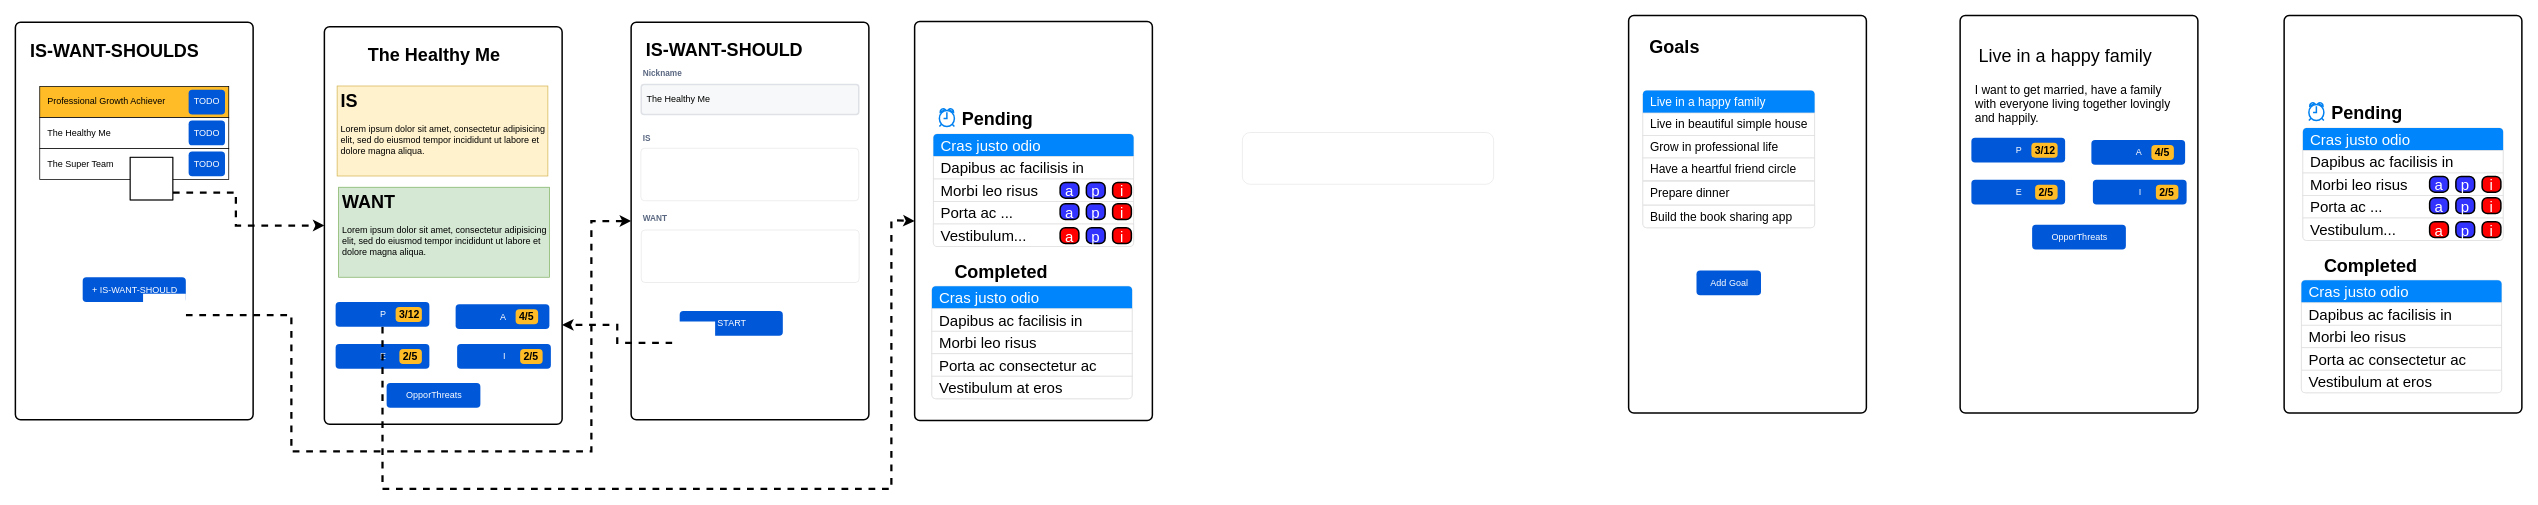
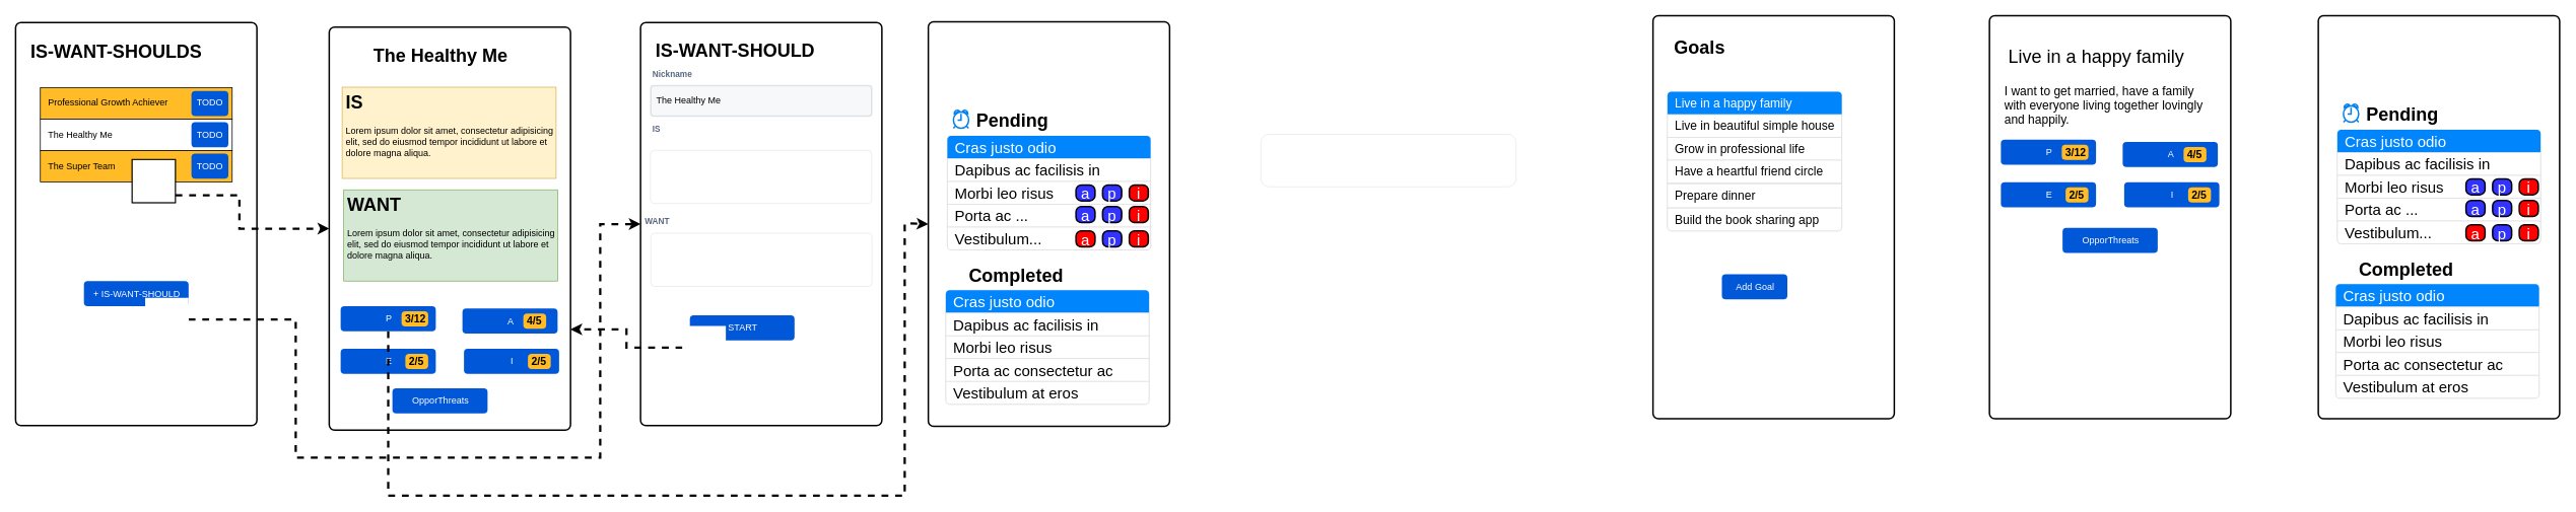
- <mxCell id="72" value="IS" style="fillColor=none;strokeColor=none;html=1;fontSize=11;fontStyle=0;align=left;fontColor=#596780;fontStyle=1;fontSize=11" vertex="1" parent="1"><mxGeometry x="854.5" y="174" width="240" height="20" as="geometry" /></mxCell>
+ <mxCell id="72" value="IS" style="fillColor=none;strokeColor=none;html=1;fontSize=11;fontStyle=0;align=left;fontColor=#596780;fontStyle=1;fontSize=11" vertex="1" parent="1"><mxGeometry x="854.5" y="159" width="240" height="20" as="geometry" /></mxCell>
- <mxCell id="59" value="The Super Team" style="rounded=0;whiteSpace=wrap;html=1;align=left;spacingTop=0;spacing=10;" vertex="1" parent="1"><mxGeometry x="52.5" y="197.25" width="252" height="41.25" as="geometry" /></mxCell>
+ <mxCell id="59" value="The Super Team" style="rounded=0;whiteSpace=wrap;html=1;align=left;spacingTop=0;spacing=10;fillColor=#ffbc26;" vertex="1" parent="1"><mxGeometry x="52.5" y="197.25" width="252" height="41.25" as="geometry" /></mxCell>
- <mxCell id="73" value="WANT" style="fillColor=none;strokeColor=none;html=1;fontSize=11;fontStyle=0;align=left;fontColor=#596780;fontStyle=1;fontSize=11" vertex="1" parent="1"><mxGeometry x="854.5" y="280" width="240" height="20" as="geometry" /></mxCell>
+ <mxCell id="73" value="WANT" style="fillColor=none;strokeColor=none;html=1;fontSize=11;fontStyle=0;align=left;fontColor=#596780;fontStyle=1;fontSize=11" vertex="1" parent="1"><mxGeometry x="844.5" y="280" width="240" height="20" as="geometry" /></mxCell>
